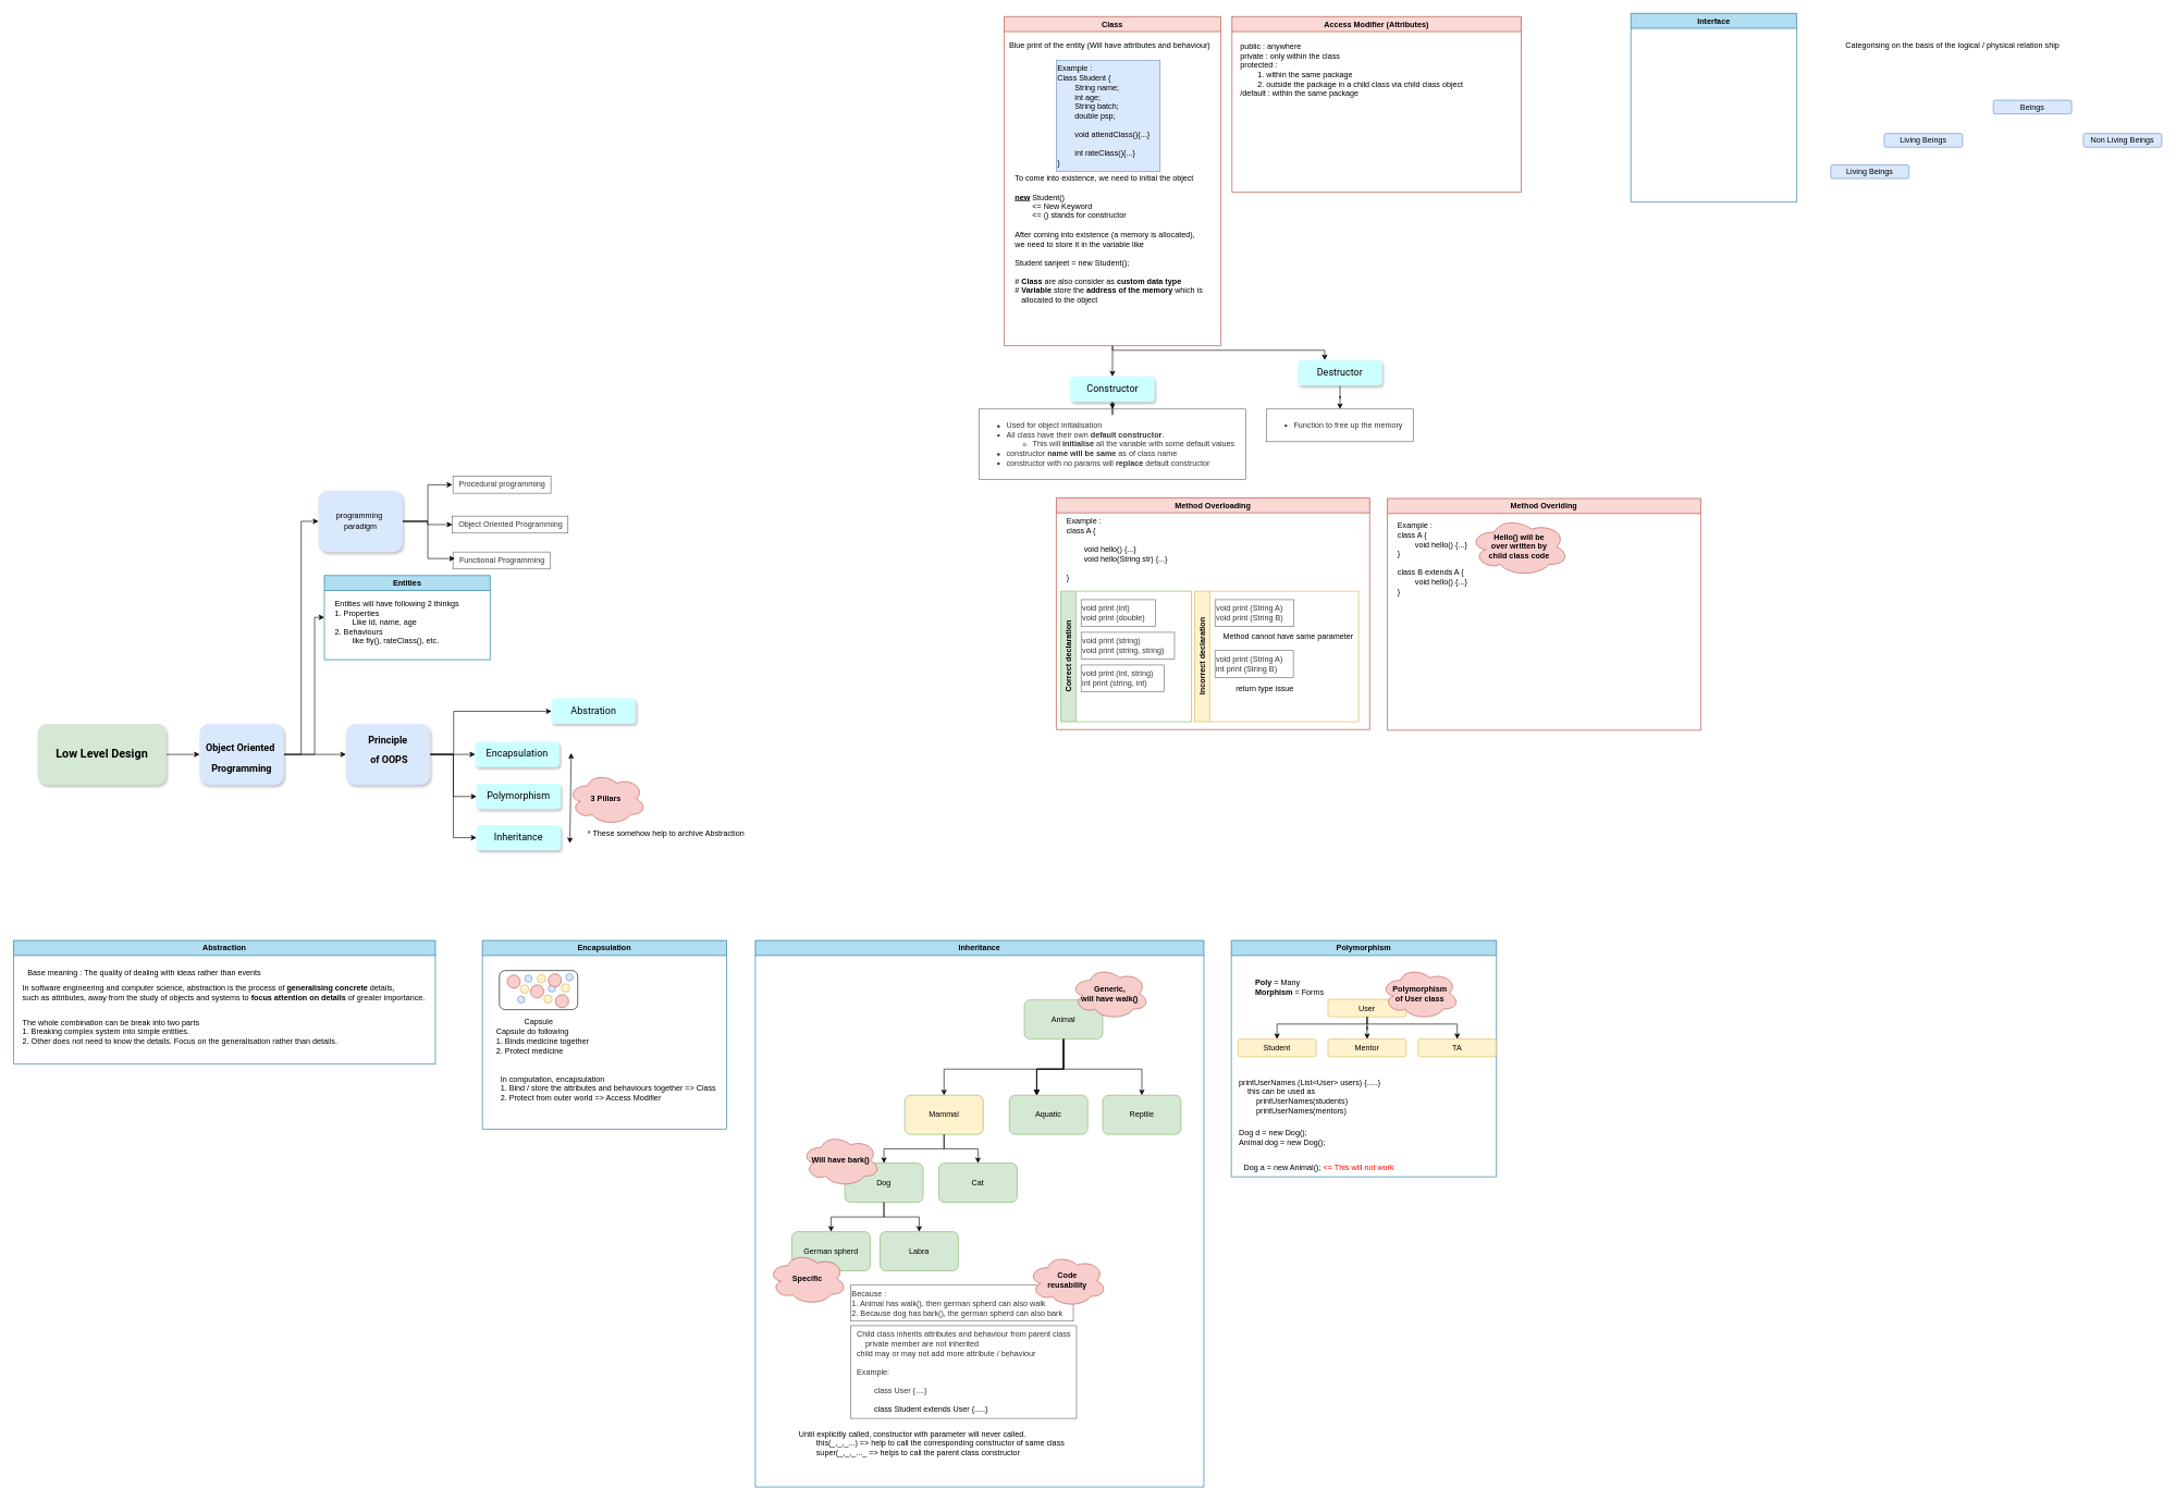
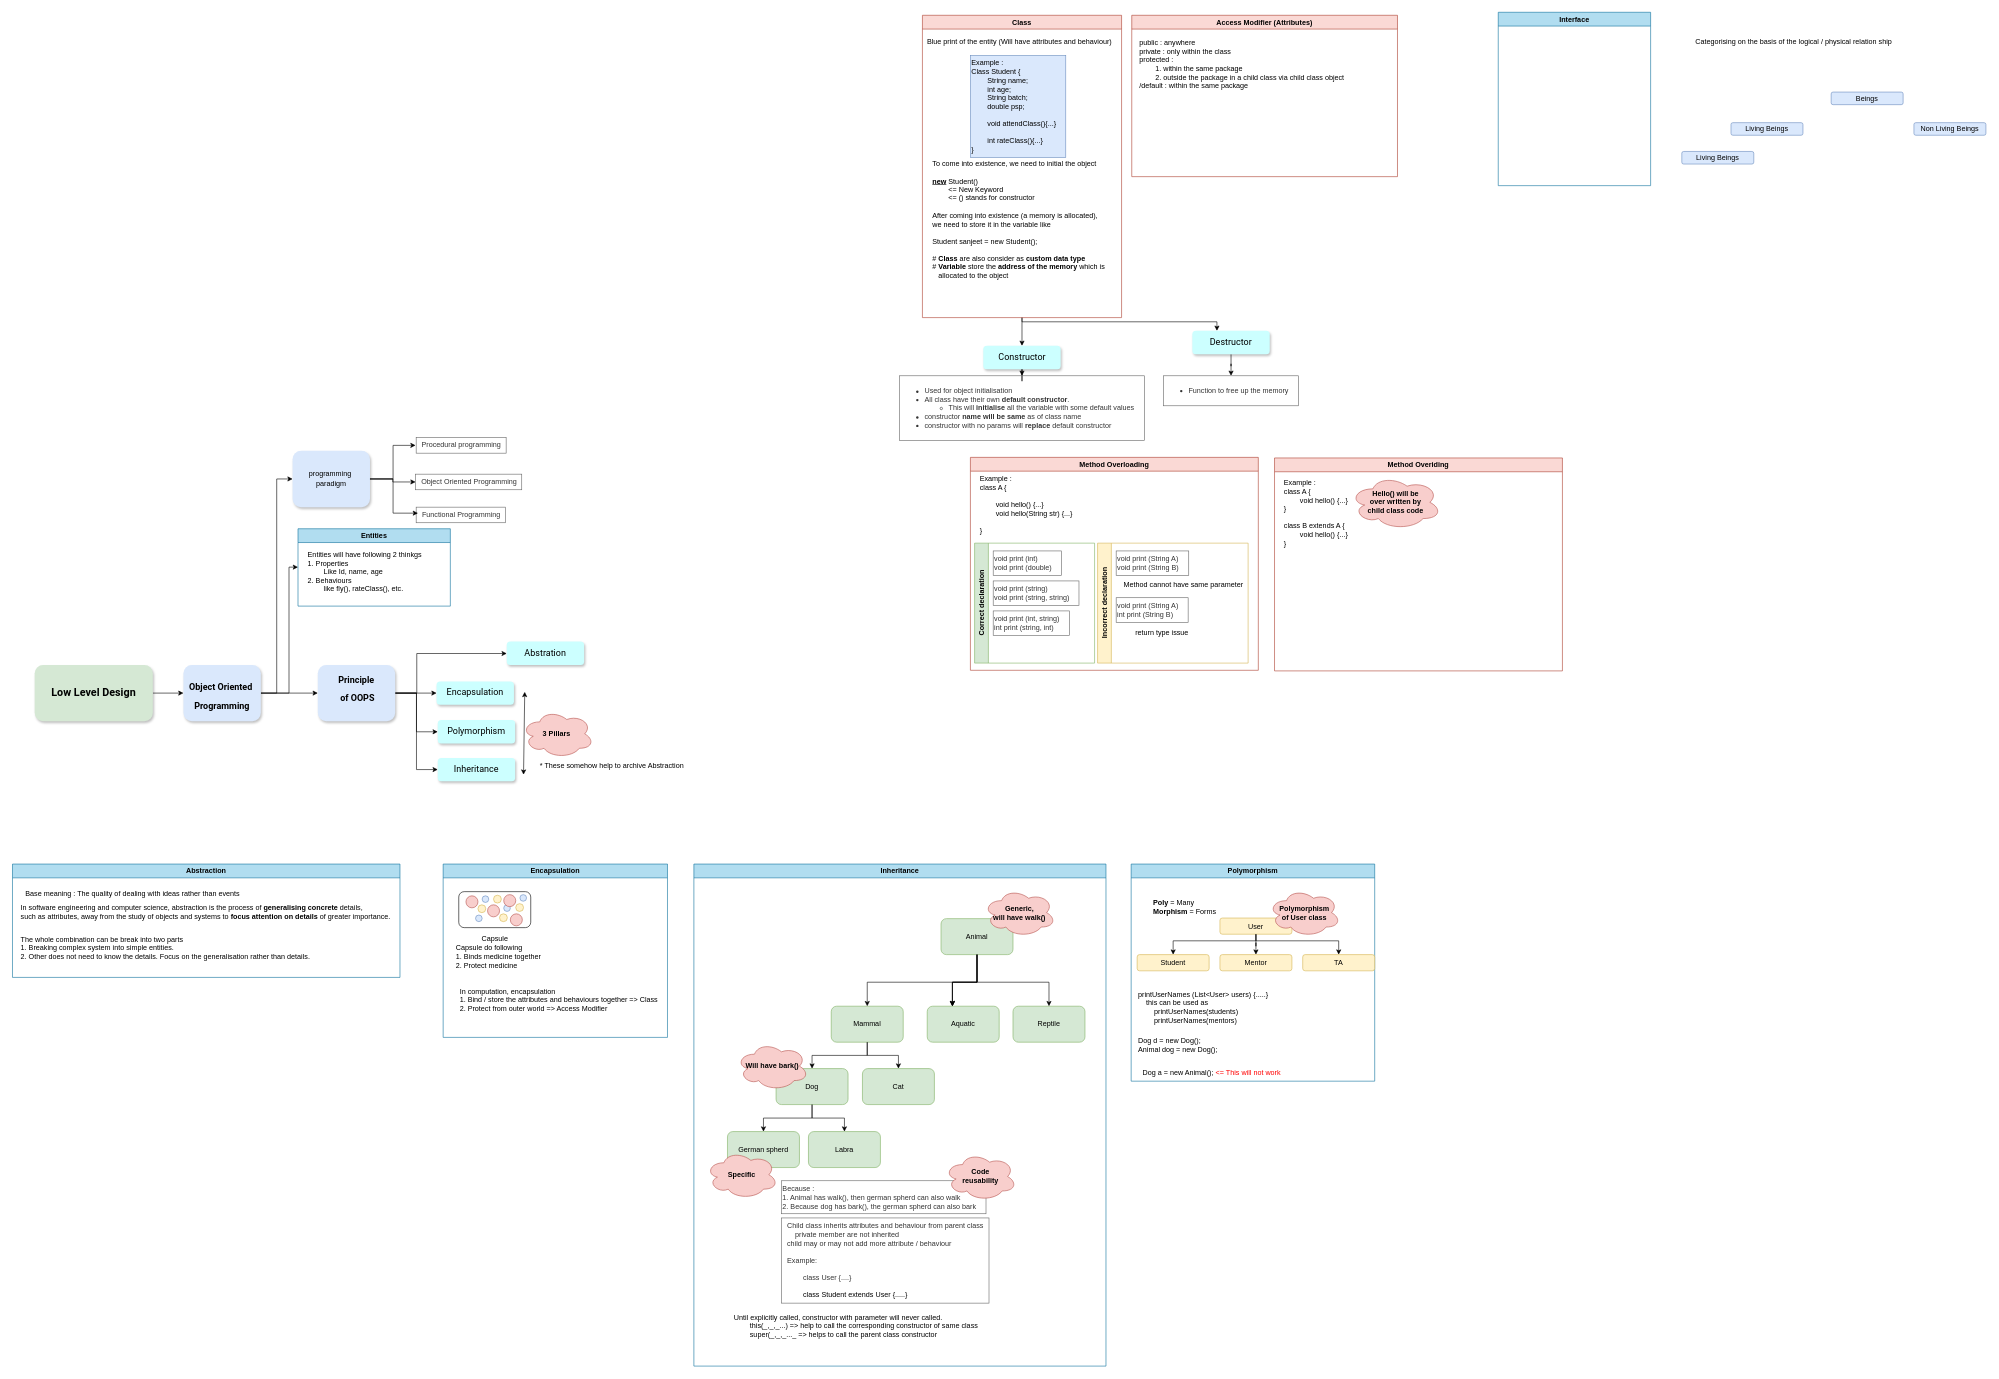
- <mxCell id="70" value="Mammal" style="rounded=1;whiteSpace=wrap;html=1;fillColor=#fff2cc;strokeColor=#82b366;" vertex="1" parent="68"><mxGeometry x="209.0" y="196" width="120" height="60" as="geometry" /></mxCell>
+ <mxCell id="70" value="Mammal" style="rounded=1;whiteSpace=wrap;html=1;fillColor=#d5e8d4;strokeColor=#82b366;" vertex="1" parent="68"><mxGeometry x="209.0" y="196" width="120" height="60" as="geometry" /></mxCell>
